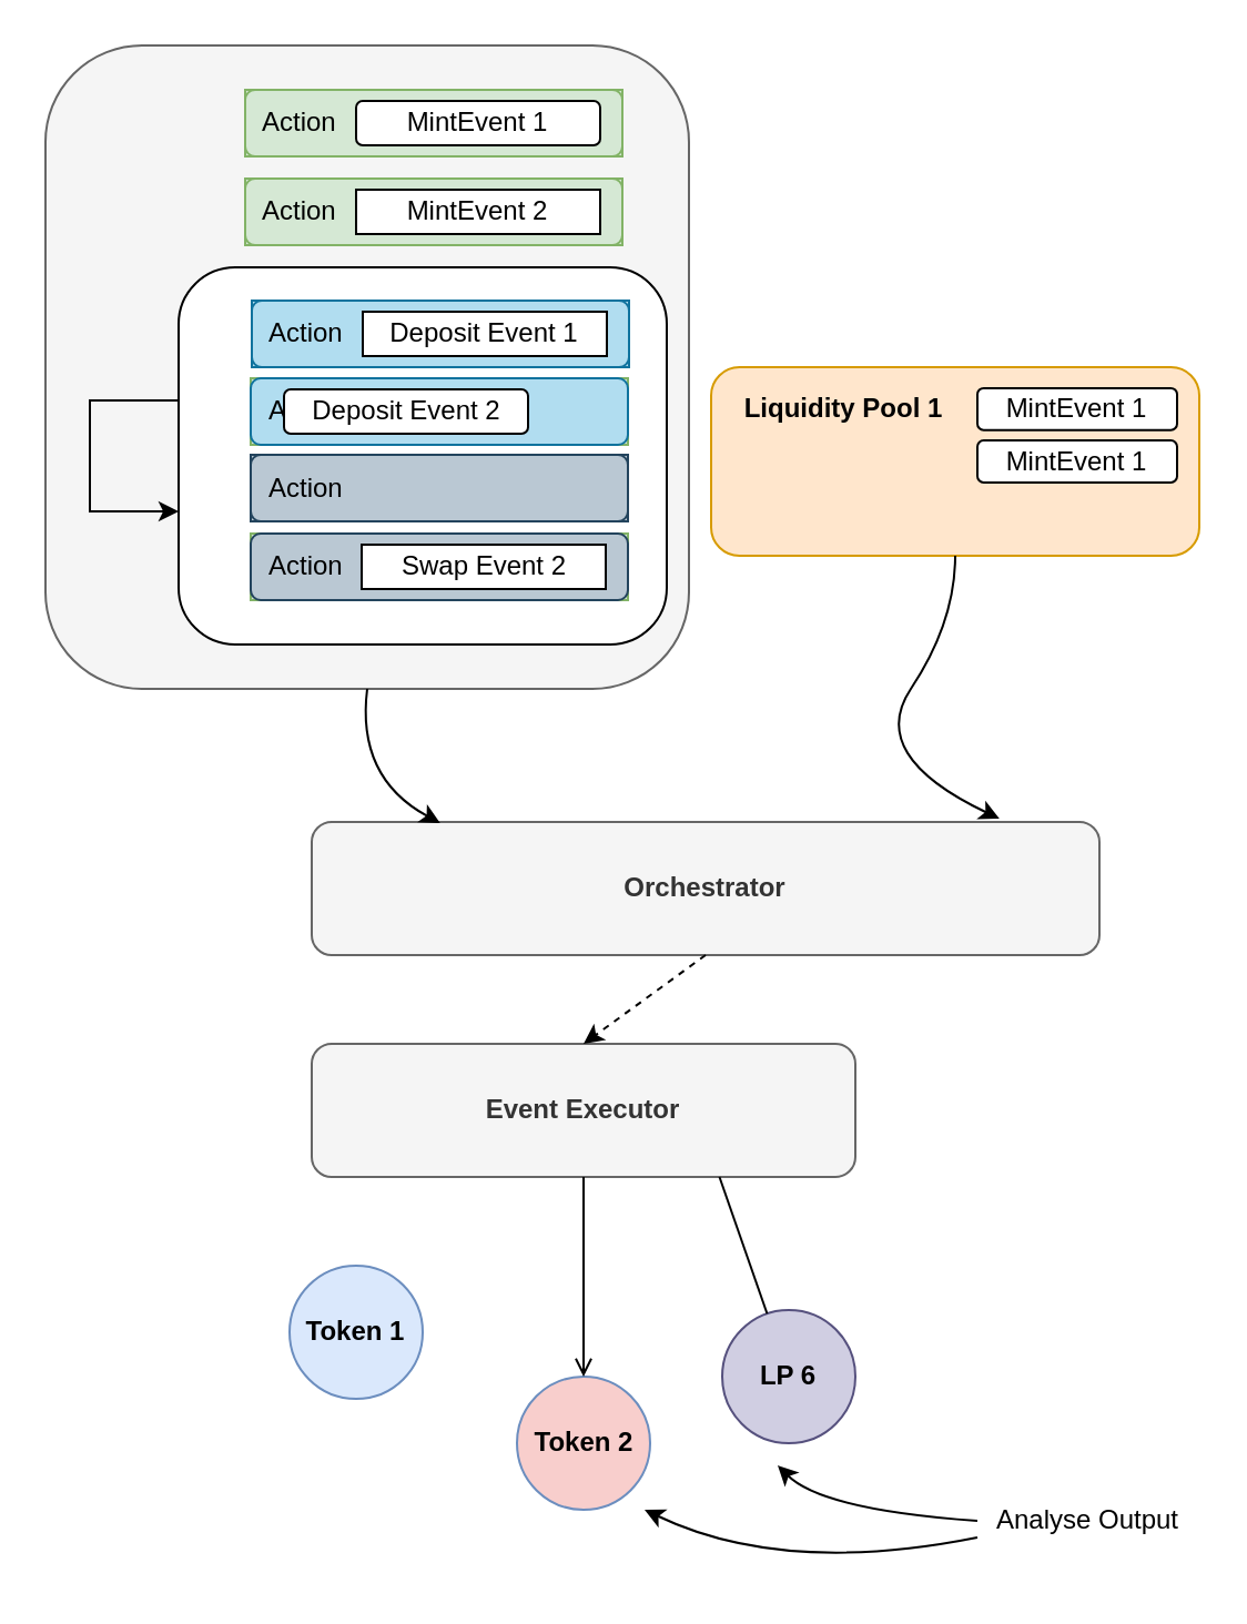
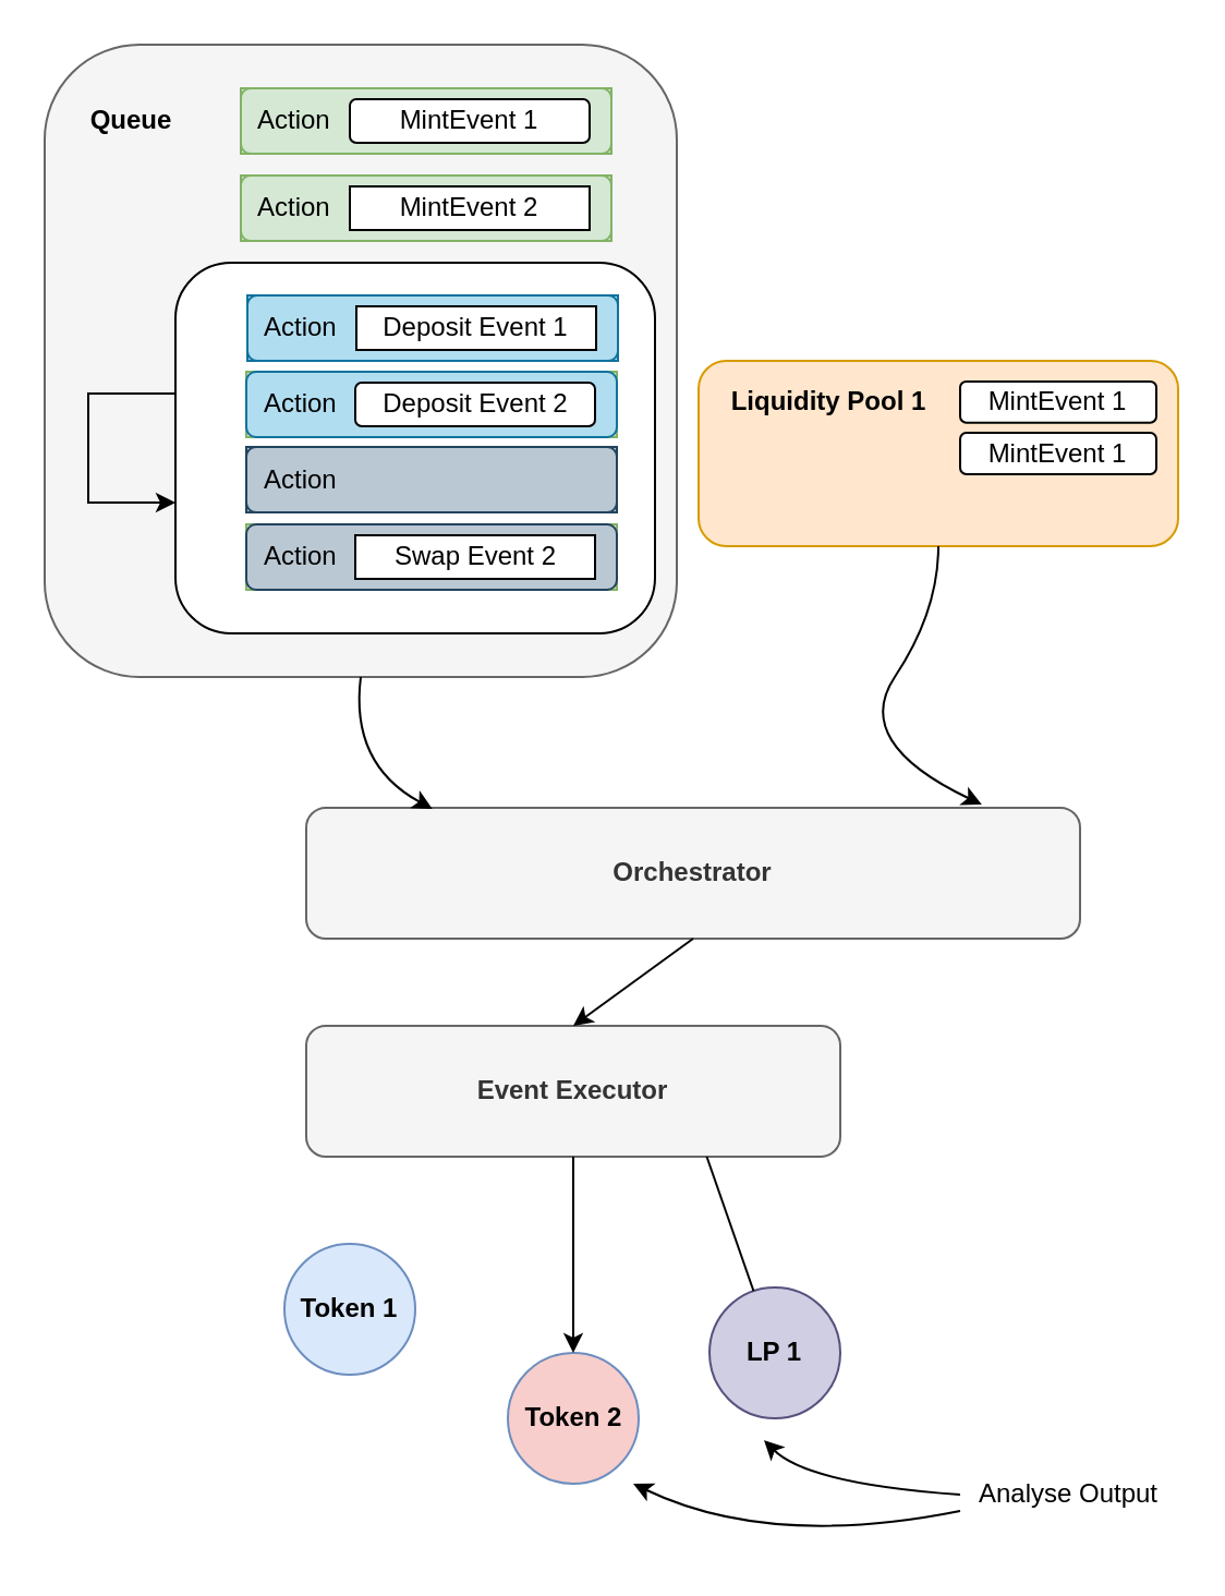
+ <mxCell id="7" value="&lt;b&gt;Queue&lt;/b&gt;" style="text;html=1;strokeColor=none;fillColor=none;align=center;verticalAlign=middle;whiteSpace=wrap;rounded=0;" parent="1" vertex="1"><mxGeometry x="30" y="40" width="60" height="30" as="geometry" /></mxCell>
- <mxCell id="34" value="Deposit&amp;nbsp;Event 2" style="rounded=1;whiteSpace=wrap;html=1;" vertex="1" parent="32"><mxGeometry x="15" y="5" width="110" height="20" as="geometry" /></mxCell>
+ <mxCell id="34" value="Deposit&amp;nbsp;Event 2" style="rounded=1;whiteSpace=wrap;html=1;" vertex="1" parent="32"><mxGeometry x="50" y="5" width="110" height="20" as="geometry" /></mxCell>
- <mxCell id="17" value="" style="endArrow=classic;html=1;rounded=0;exitX=0.5;exitY=1;exitDx=0;exitDy=0;entryX=0.5;entryY=0;entryDx=0;entryDy=0;dashed=1;" parent="1" source="13" target="16" edge="1"><mxGeometry width="50" height="50" relative="1" as="geometry"><mxPoint x="460" y="480" as="sourcePoint" /><mxPoint x="510" y="430" as="targetPoint" /></mxGeometry></mxCell>
+ <mxCell id="17" value="" style="endArrow=classic;html=1;rounded=0;exitX=0.5;exitY=1;exitDx=0;exitDy=0;entryX=0.5;entryY=0;entryDx=0;entryDy=0;" parent="1" source="13" target="16" edge="1"><mxGeometry width="50" height="50" relative="1" as="geometry"><mxPoint x="460" y="480" as="sourcePoint" /><mxPoint x="510" y="430" as="targetPoint" /></mxGeometry></mxCell>
- <mxCell id="21" value="" style="endArrow=open;html=1;rounded=0;exitX=0.5;exitY=1;exitDx=0;exitDy=0;entryX=0.5;entryY=0;entryDx=0;entryDy=0;" parent="1" source="16" target="19" edge="1"><mxGeometry width="50" height="50" relative="1" as="geometry"><mxPoint x="530" as="sourcePoint" y="570" /><mxPoint x="580" y="520" as="targetPoint" /></mxGeometry></mxCell>
+ <mxCell id="21" value="" style="endArrow=classic;html=1;rounded=0;exitX=0.5;exitY=1;exitDx=0;exitDy=0;entryX=0.5;entryY=0;entryDx=0;entryDy=0;" parent="1" source="16" target="19" edge="1"><mxGeometry width="50" height="50" relative="1" as="geometry"><mxPoint x="530" as="sourcePoint" y="570" /><mxPoint x="580" y="520" as="targetPoint" /></mxGeometry></mxCell>
- <mxCell id="20" value="&lt;b&gt;LP 6&lt;/b&gt;" style="ellipse;whiteSpace=wrap;html=1;aspect=fixed;fillColor=#d0cee2;strokeColor=#56517e;" parent="1" vertex="1"><mxGeometry x="325" y="590" width="60" height="60" as="geometry" /></mxCell>
+ <mxCell id="20" value="&lt;b&gt;LP 1&lt;/b&gt;" style="ellipse;whiteSpace=wrap;html=1;aspect=fixed;fillColor=#d0cee2;strokeColor=#56517e;" parent="1" vertex="1"><mxGeometry x="325" y="590" width="60" height="60" as="geometry" /></mxCell>
